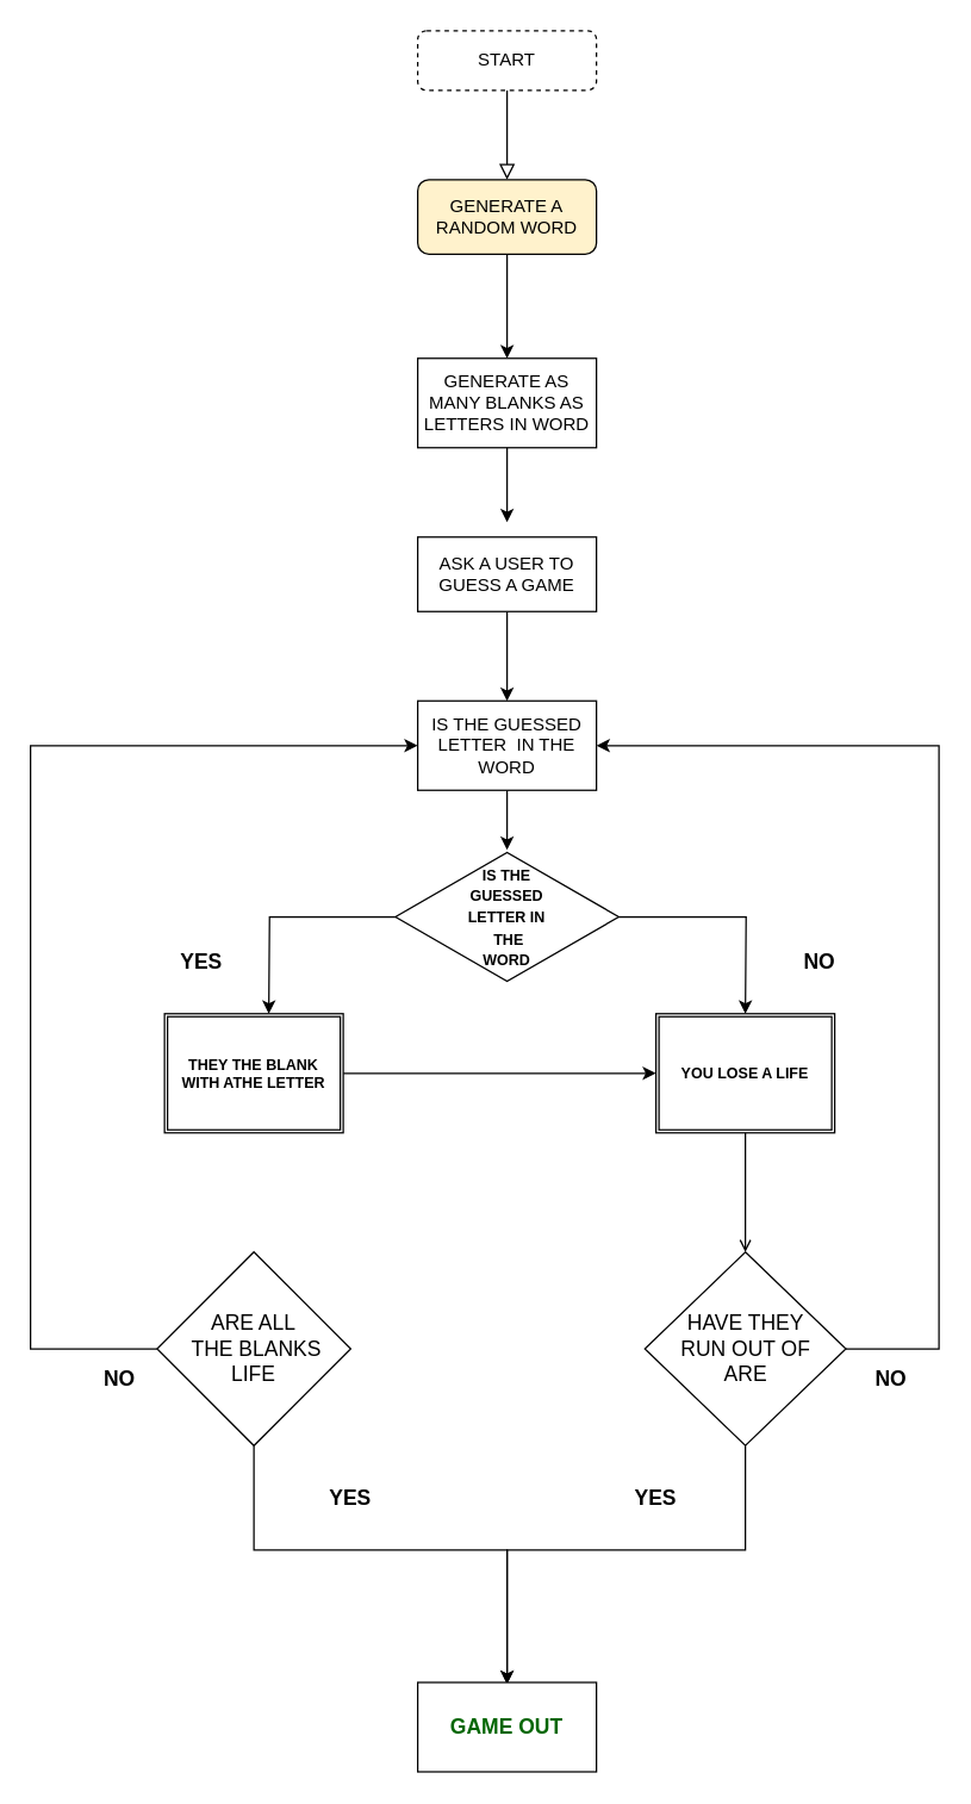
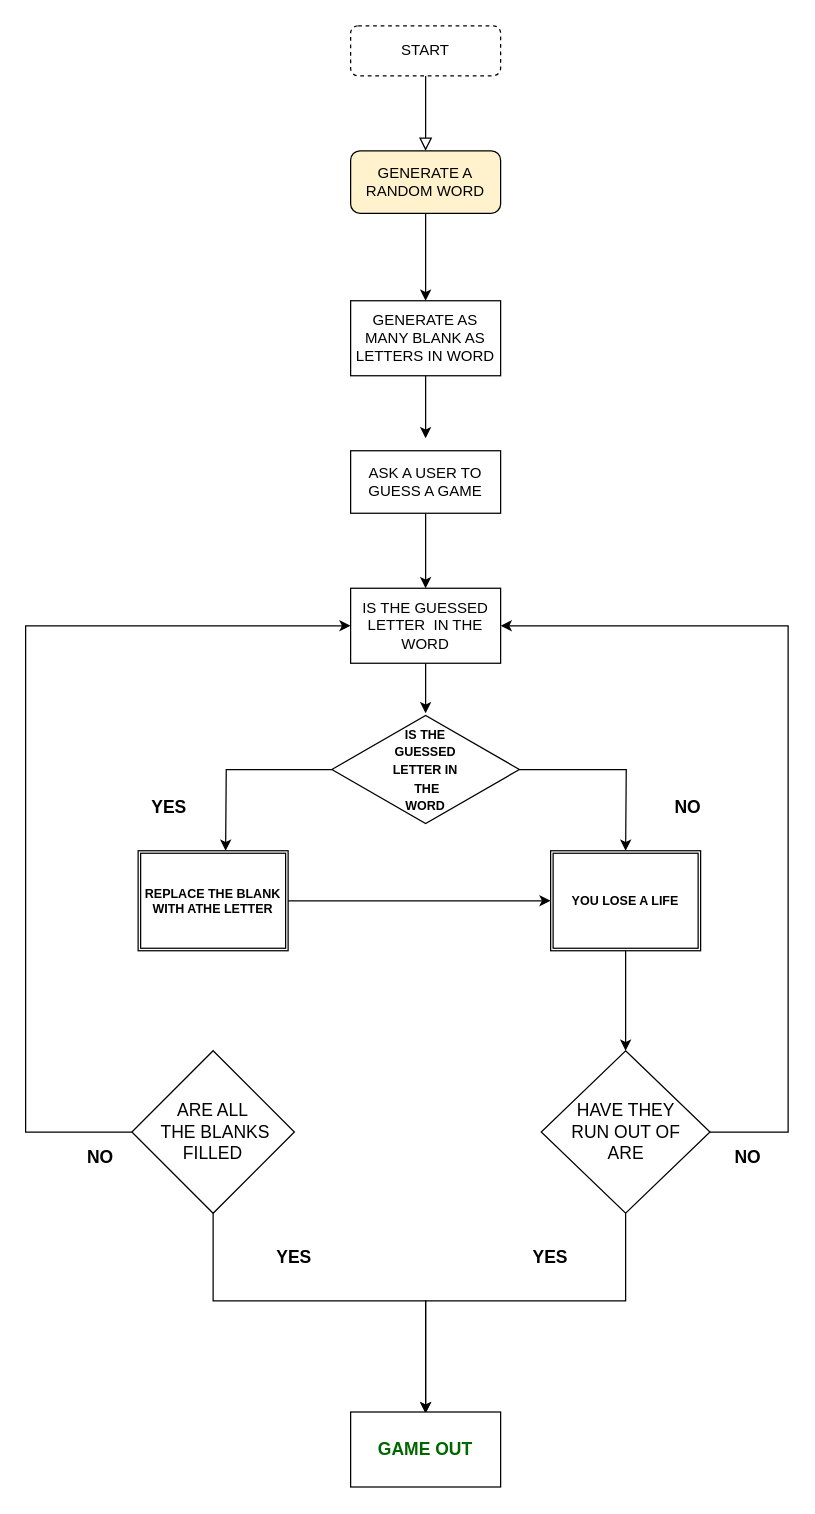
- <mxCell id="7" value="GENERATE AS MANY BLANKS AS LETTERS IN WORD" style="rounded=0;whiteSpace=wrap;html=1;" vertex="1" parent="1"><mxGeometry x="280" y="240" width="120" height="60" as="geometry" /></mxCell>
+ <mxCell id="7" value="GENERATE AS MANY BLANK AS LETTERS IN WORD" style="rounded=0;whiteSpace=wrap;html=1;" vertex="1" parent="1"><mxGeometry x="280" y="240" width="120" height="60" as="geometry" /></mxCell>
- <mxCell id="16" value="&lt;b&gt;THEY THE BLANK WITH ATHE LETTER&lt;/b&gt;" style="shape=ext;double=1;rounded=0;whiteSpace=wrap;html=1;fontSize=10;" vertex="1" parent="1"><mxGeometry x="110" y="680" width="120" height="80" as="geometry" /></mxCell>
+ <mxCell id="16" value="&lt;b&gt;REPLACE THE BLANK WITH ATHE LETTER&lt;/b&gt;" style="shape=ext;double=1;rounded=0;whiteSpace=wrap;html=1;fontSize=10;" vertex="1" parent="1"><mxGeometry x="110" y="680" width="120" height="80" as="geometry" /></mxCell>
- <mxCell id="17" style="edgeStyle=orthogonalEdgeStyle;rounded=0;orthogonalLoop=1;jettySize=auto;html=1;fontSize=14;endArrow=open;" edge="1" parent="1" source="18" target="26"><mxGeometry relative="1" as="geometry" /></mxCell>
+ <mxCell id="17" style="edgeStyle=orthogonalEdgeStyle;rounded=0;orthogonalLoop=1;jettySize=auto;html=1;fontSize=14;" edge="1" parent="1" source="18" target="26"><mxGeometry relative="1" as="geometry" /></mxCell>
- <mxCell id="23" value="ARE ALL&lt;br&gt;&amp;nbsp;THE BLANKS &lt;br&gt;LIFE" style="rhombus;whiteSpace=wrap;html=1;fontSize=14;" vertex="1" parent="1"><mxGeometry x="105" y="840" width="130" height="130" as="geometry" /></mxCell>
+ <mxCell id="23" value="ARE ALL&lt;br&gt;&amp;nbsp;THE BLANKS &lt;br&gt;FILLED" style="rhombus;whiteSpace=wrap;html=1;fontSize=14;" vertex="1" parent="1"><mxGeometry x="105" y="840" width="130" height="130" as="geometry" /></mxCell>
